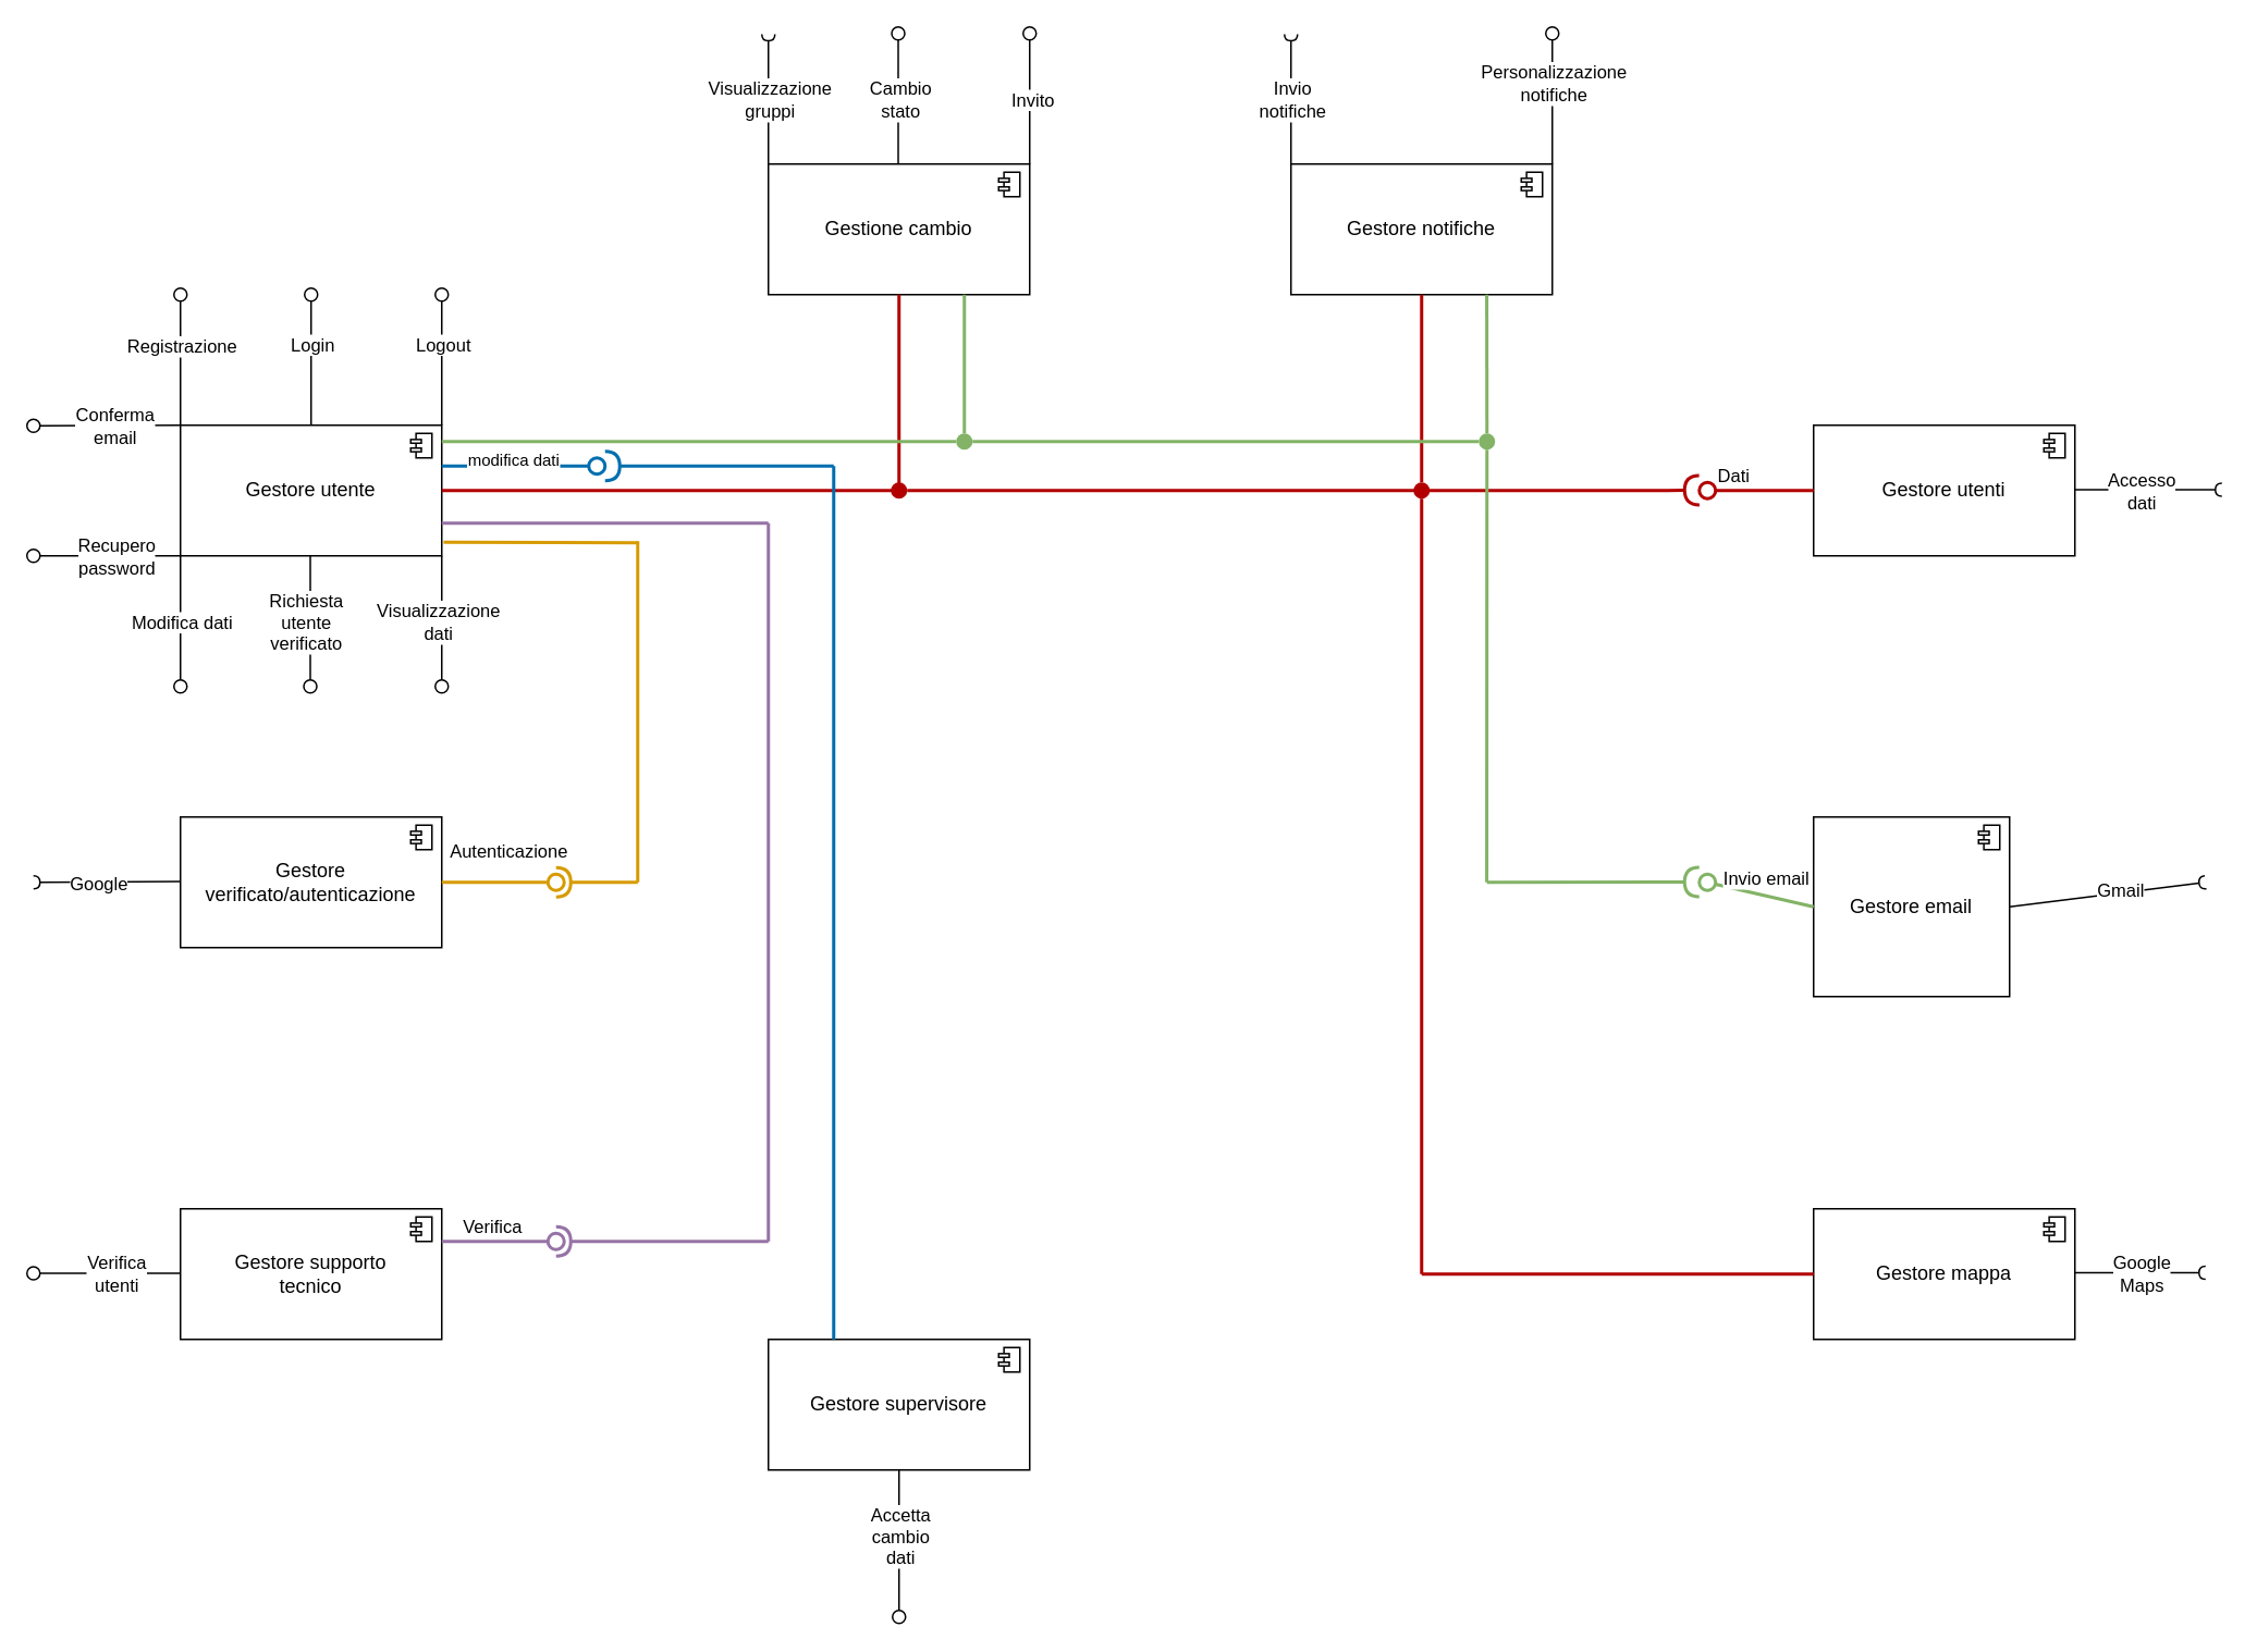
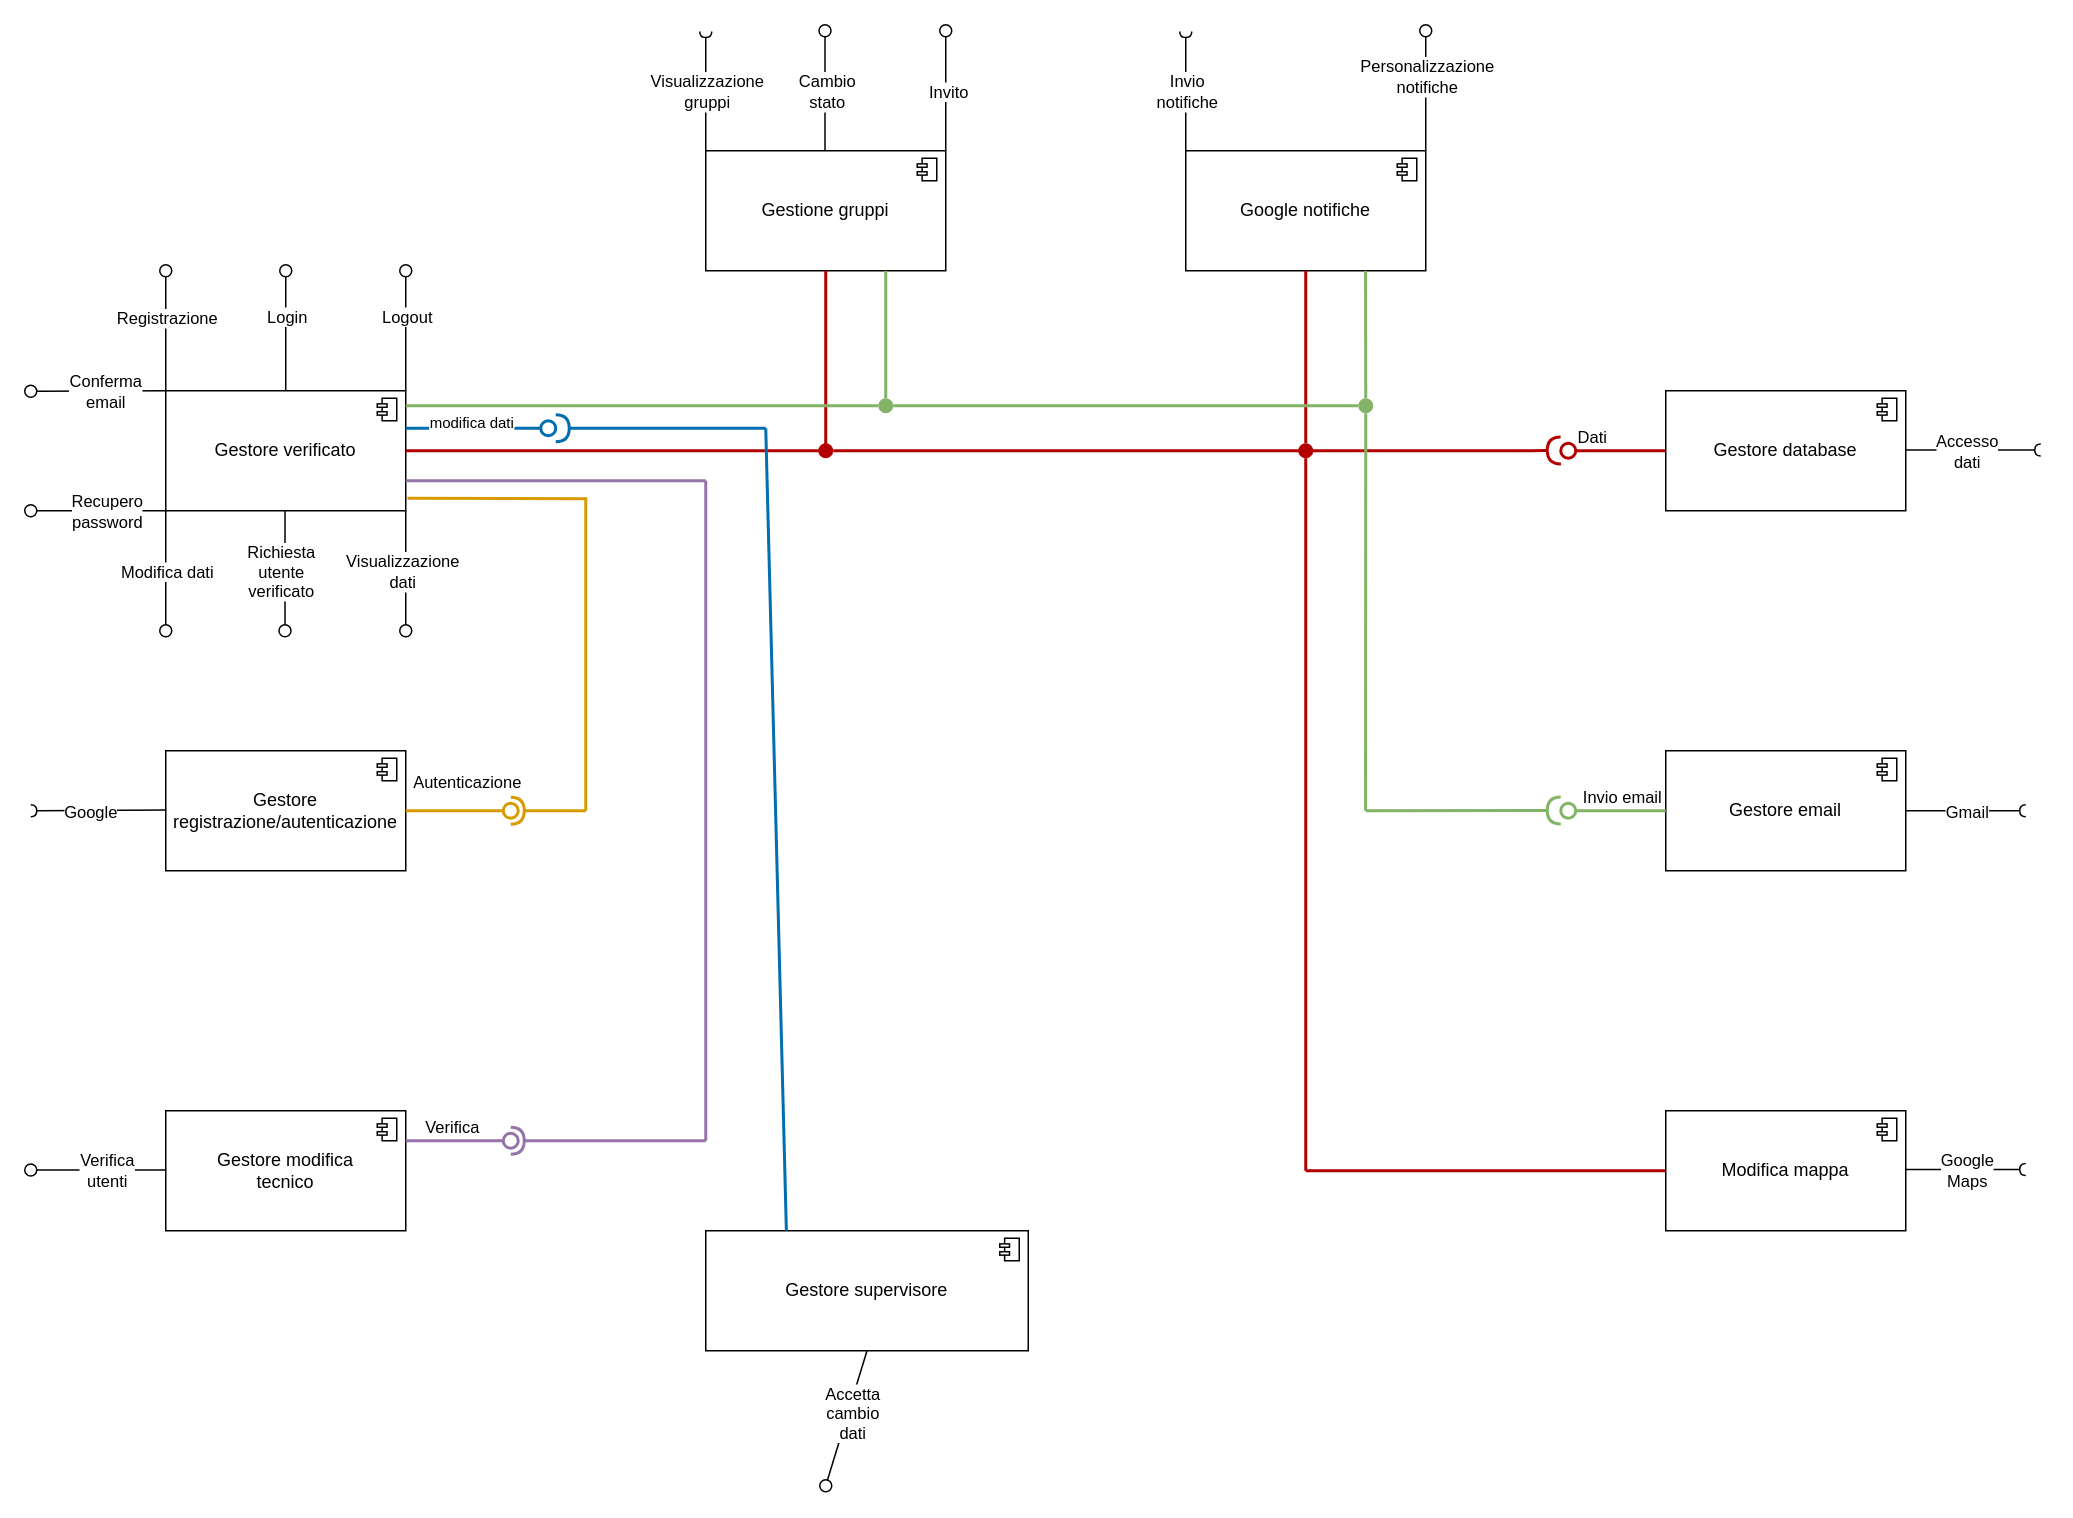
- <mxCell id="23" value="Gestione cambio" style="html=1;outlineConnect=0;whiteSpace=wrap;shape=mxgraph.archimate3.application;appType=comp;archiType=square;" parent="1" vertex="1"><mxGeometry x="470" y="100" width="160" height="80" as="geometry" /></mxCell>
+ <mxCell id="23" value="Gestione gruppi" style="html=1;outlineConnect=0;whiteSpace=wrap;shape=mxgraph.archimate3.application;appType=comp;archiType=square;" parent="1" vertex="1"><mxGeometry x="470" y="100" width="160" height="80" as="geometry" /></mxCell>
- <mxCell id="26" value="Gestore notifiche" style="html=1;outlineConnect=0;whiteSpace=wrap;shape=mxgraph.archimate3.application;appType=comp;archiType=square;" parent="1" vertex="1"><mxGeometry x="790" y="100" width="160" height="80" as="geometry" /></mxCell>
+ <mxCell id="26" value="Google notifiche" style="html=1;outlineConnect=0;whiteSpace=wrap;shape=mxgraph.archimate3.application;appType=comp;archiType=square;" parent="1" vertex="1"><mxGeometry x="790" y="100" width="160" height="80" as="geometry" /></mxCell>
- <mxCell id="17" value="Gestore utente" style="html=1;outlineConnect=0;whiteSpace=wrap;shape=mxgraph.archimate3.application;appType=comp;archiType=square;" parent="1" vertex="1"><mxGeometry x="110" y="260" width="160" height="80" as="geometry" /></mxCell>
+ <mxCell id="17" value="Gestore verificato" style="html=1;outlineConnect=0;whiteSpace=wrap;shape=mxgraph.archimate3.application;appType=comp;archiType=square;" parent="1" vertex="1"><mxGeometry x="110" y="260" width="160" height="80" as="geometry" /></mxCell>
- <mxCell id="20" value="Gestore utenti" style="html=1;outlineConnect=0;whiteSpace=wrap;shape=mxgraph.archimate3.application;appType=comp;archiType=square;" parent="1" vertex="1"><mxGeometry x="1110" y="260" width="160" height="80" as="geometry" /></mxCell>
+ <mxCell id="20" value="Gestore database" style="html=1;outlineConnect=0;whiteSpace=wrap;shape=mxgraph.archimate3.application;appType=comp;archiType=square;" parent="1" vertex="1"><mxGeometry x="1110" y="260" width="160" height="80" as="geometry" /></mxCell>
- <mxCell id="16" value="Gestore verificato/autenticazione" style="html=1;outlineConnect=0;whiteSpace=wrap;shape=mxgraph.archimate3.application;appType=comp;archiType=square;" parent="1" vertex="1"><mxGeometry x="110" y="500" width="160" height="80" as="geometry" /></mxCell>
+ <mxCell id="16" value="Gestore registrazione/autenticazione" style="html=1;outlineConnect=0;whiteSpace=wrap;shape=mxgraph.archimate3.application;appType=comp;archiType=square;" parent="1" vertex="1"><mxGeometry x="110" y="500" width="160" height="80" as="geometry" /></mxCell>
- <mxCell id="41" value="Gestore email" style="html=1;outlineConnect=0;whiteSpace=wrap;shape=mxgraph.archimate3.application;appType=comp;archiType=square;" parent="1" vertex="1"><mxGeometry x="1110" y="500" width="120" height="110" as="geometry" /></mxCell>
+ <mxCell id="41" value="Gestore email" style="html=1;outlineConnect=0;whiteSpace=wrap;shape=mxgraph.archimate3.application;appType=comp;archiType=square;" parent="1" vertex="1"><mxGeometry x="1110" y="500" width="160" height="80" as="geometry" /></mxCell>
- <mxCell id="60" value="Gestore supporto&lt;div&gt;tecnico&lt;/div&gt;" style="html=1;outlineConnect=0;whiteSpace=wrap;shape=mxgraph.archimate3.application;appType=comp;archiType=square;" parent="1" vertex="1"><mxGeometry x="110" y="740" width="160" height="80" as="geometry" /></mxCell>
+ <mxCell id="60" value="Gestore modifica&lt;div&gt;tecnico&lt;/div&gt;" style="html=1;outlineConnect=0;whiteSpace=wrap;shape=mxgraph.archimate3.application;appType=comp;archiType=square;" parent="1" vertex="1"><mxGeometry x="110" y="740" width="160" height="80" as="geometry" /></mxCell>
- <mxCell id="71" value="Gestore mappa" style="html=1;outlineConnect=0;whiteSpace=wrap;shape=mxgraph.archimate3.application;appType=comp;archiType=square;" vertex="1" parent="1"><mxGeometry x="1110" y="740" width="160" height="80" as="geometry" /></mxCell>
+ <mxCell id="71" value="Modifica mappa" style="html=1;outlineConnect=0;whiteSpace=wrap;shape=mxgraph.archimate3.application;appType=comp;archiType=square;" vertex="1" parent="1"><mxGeometry x="1110" y="740" width="160" height="80" as="geometry" /></mxCell>
- <mxCell id="81" value="Gestore supervisore" style="html=1;outlineConnect=0;whiteSpace=wrap;shape=mxgraph.archimate3.application;appType=comp;archiType=square;" vertex="1" parent="1"><mxGeometry x="470" y="820" width="160" height="80" as="geometry" /></mxCell>
+ <mxCell id="81" value="Gestore supervisore" style="html=1;outlineConnect=0;whiteSpace=wrap;shape=mxgraph.archimate3.application;appType=comp;archiType=square;" vertex="1" parent="1"><mxGeometry x="470" y="820" width="215" height="80" as="geometry" /></mxCell>
